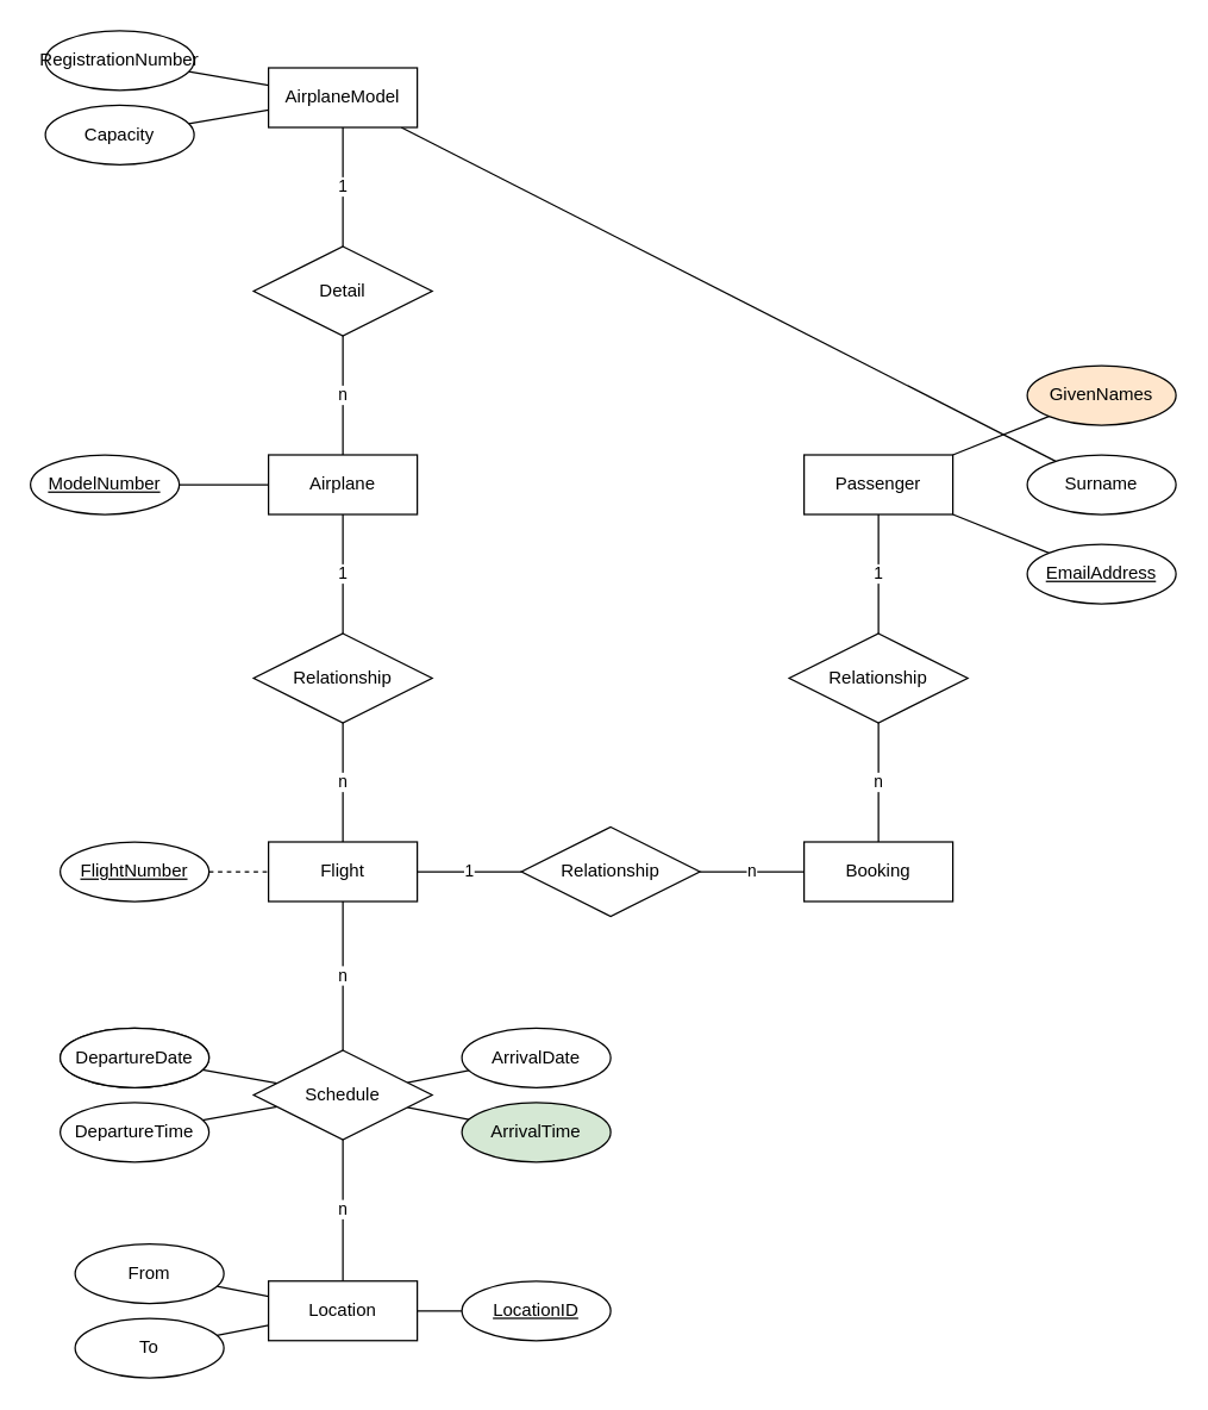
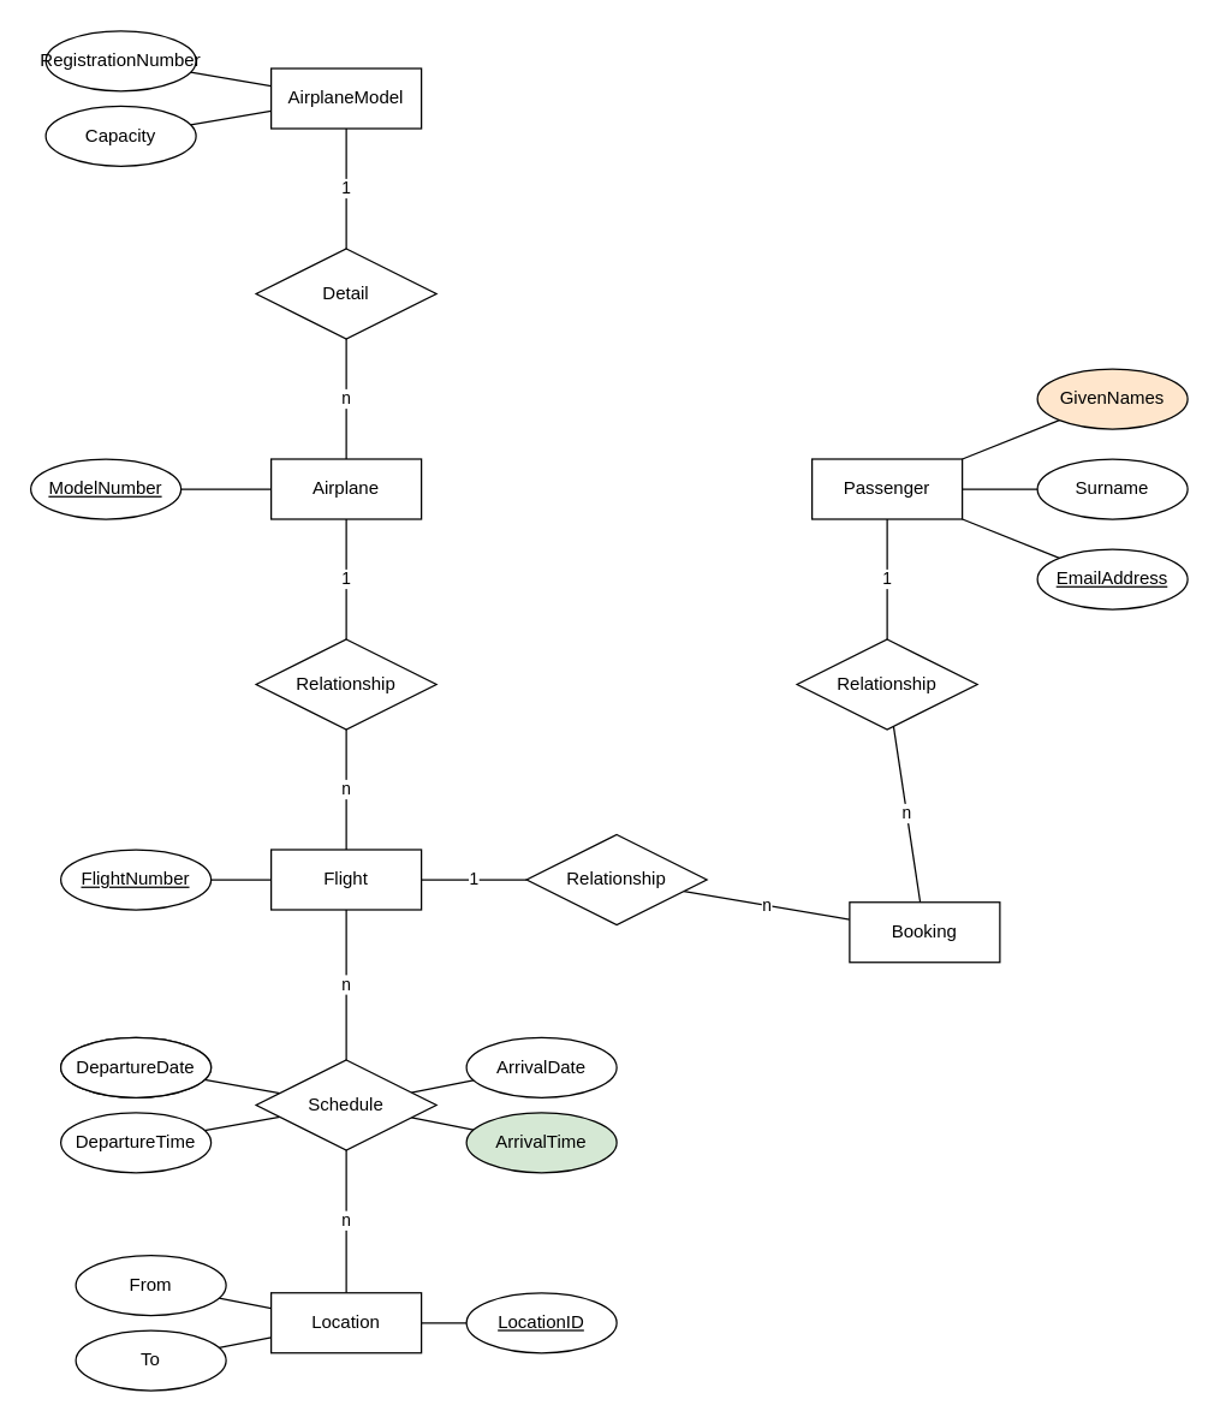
- <mxCell id="28" style="edgeStyle=none;rounded=0;orthogonalLoop=1;jettySize=auto;html=1;endArrow=none;endFill=0;" parent="1" source="29" target="37" edge="1"><mxGeometry relative="1" as="geometry" /></mxCell>
+ <mxCell id="28" style="edgeStyle=none;rounded=0;orthogonalLoop=1;jettySize=auto;html=1;endArrow=none;endFill=0;" parent="1" source="29" target="5" edge="1"><mxGeometry relative="1" as="geometry" /></mxCell>
- <mxCell id="30" style="edgeStyle=none;rounded=0;orthogonalLoop=1;jettySize=auto;html=1;endArrow=none;endFill=0;dashed=1;" parent="1" source="31" target="9" edge="1"><mxGeometry relative="1" as="geometry" /></mxCell>
+ <mxCell id="30" style="edgeStyle=none;rounded=0;orthogonalLoop=1;jettySize=auto;html=1;endArrow=none;endFill=0;" parent="1" source="31" target="9" edge="1"><mxGeometry relative="1" as="geometry" /></mxCell>
- <mxCell id="7" value="Booking" style="whiteSpace=wrap;html=1;align=center;" parent="1" vertex="1"><mxGeometry x="540" y="565" width="100" height="40" as="geometry" /></mxCell>
+ <mxCell id="7" value="Booking" style="whiteSpace=wrap;html=1;align=center;" parent="1" vertex="1"><mxGeometry x="565" y="600" width="100" height="40" as="geometry" /></mxCell>
